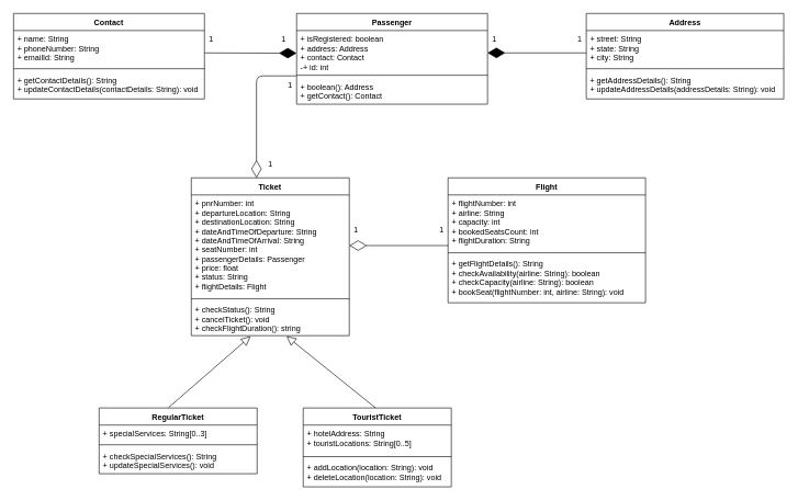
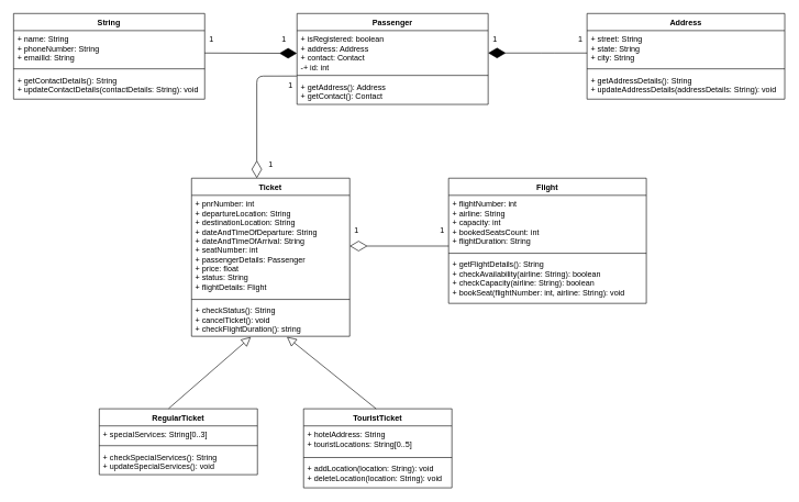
- <mxCell id="2" value="Contact" style="swimlane;fontStyle=1;align=center;verticalAlign=top;childLayout=stackLayout;horizontal=1;startSize=26;horizontalStack=0;resizeParent=1;resizeParentMax=0;resizeLast=0;collapsible=1;marginBottom=0;" vertex="1" parent="1"><mxGeometry x="20" y="20" width="290" height="130" as="geometry" /></mxCell>
+ <mxCell id="2" value="String" style="swimlane;fontStyle=1;align=center;verticalAlign=top;childLayout=stackLayout;horizontal=1;startSize=26;horizontalStack=0;resizeParent=1;resizeParentMax=0;resizeLast=0;collapsible=1;marginBottom=0;" vertex="1" parent="1"><mxGeometry x="20" y="20" width="290" height="130" as="geometry" /></mxCell>
- <mxCell id="17" value="+ boolean(): Address&#10;+ getContact(): Contact" style="text;strokeColor=none;fillColor=none;align=left;verticalAlign=top;spacingLeft=4;spacingRight=4;overflow=hidden;rotatable=0;points=[[0,0.5],[1,0.5]];portConstraint=eastwest;" vertex="1" parent="14"><mxGeometry y="98" width="290" height="40" as="geometry" /></mxCell>
+ <mxCell id="17" value="+ getAddress(): Address&#10;+ getContact(): Contact" style="text;strokeColor=none;fillColor=none;align=left;verticalAlign=top;spacingLeft=4;spacingRight=4;overflow=hidden;rotatable=0;points=[[0,0.5],[1,0.5]];portConstraint=eastwest;" vertex="1" parent="14"><mxGeometry y="98" width="290" height="40" as="geometry" /></mxCell>
